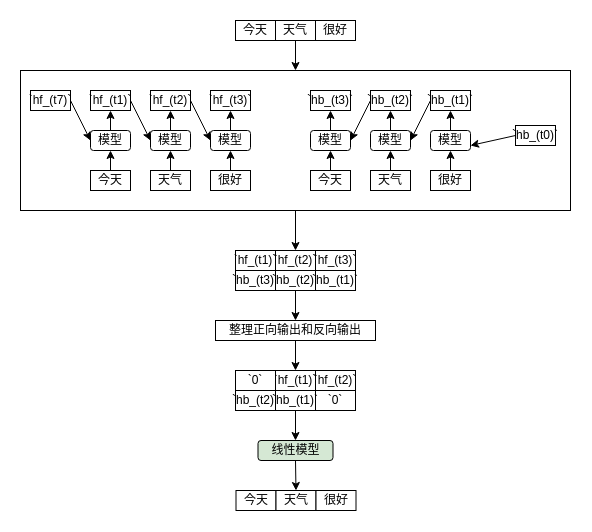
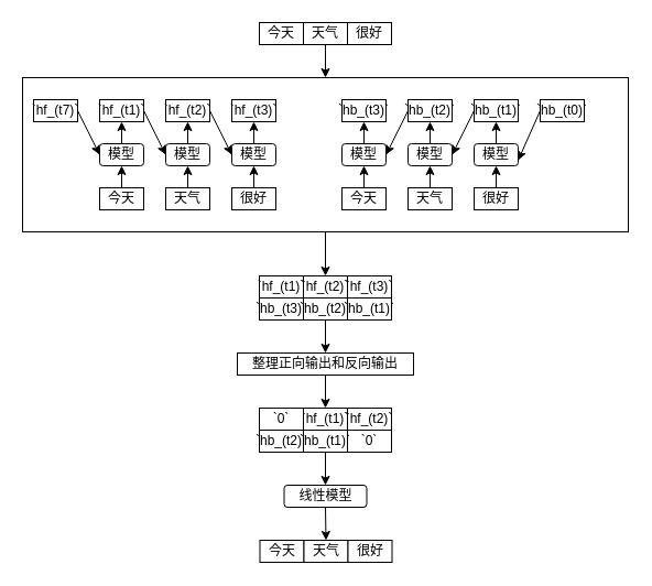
- <mxCell id="41" value="`hb_(t0)`" style="rounded=0;whiteSpace=wrap;html=1;" vertex="1" parent="1"><mxGeometry x="515" y="125" width="40" height="20" as="geometry" /></mxCell>
+ <mxCell id="41" value="`hb_(t0)`" style="rounded=0;whiteSpace=wrap;html=1;" vertex="1" parent="1"><mxGeometry x="490" y="90" width="40" height="20" as="geometry" /></mxCell>
- <mxCell id="58" value="线性模型" style="rounded=1;whiteSpace=wrap;html=1;fillColor=#d5e8d4;" vertex="1" parent="1"><mxGeometry x="257.5" y="440" width="75" height="20" as="geometry" /></mxCell>
+ <mxCell id="58" value="线性模型" style="rounded=1;whiteSpace=wrap;html=1;" vertex="1" parent="1"><mxGeometry x="257.5" y="440" width="75" height="20" as="geometry" /></mxCell>
